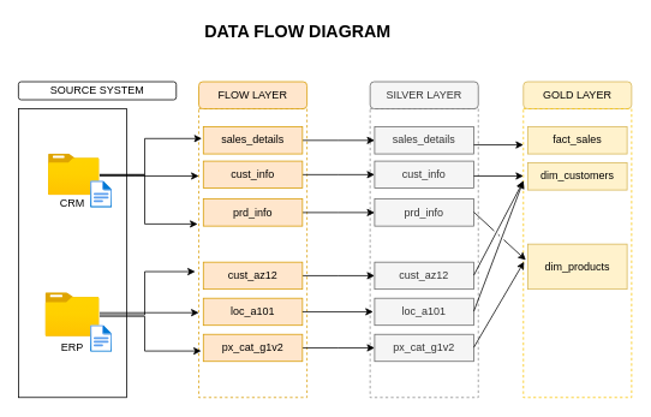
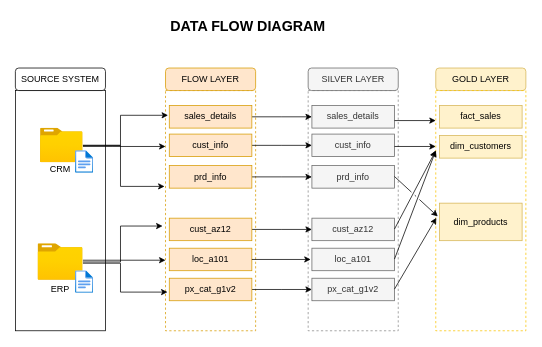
- <mxCell id="28" value="SOURCE SYSTEM" style="rounded=1;whiteSpace=wrap;html=1;" vertex="1" parent="1"><mxGeometry x="20" y="90" width="175" height="20" as="geometry" /></mxCell>
+ <mxCell id="28" value="SOURCE SYSTEM" style="rounded=1;whiteSpace=wrap;html=1;" vertex="1" parent="1"><mxGeometry x="20" y="90" width="120" height="30" as="geometry" /></mxCell>
